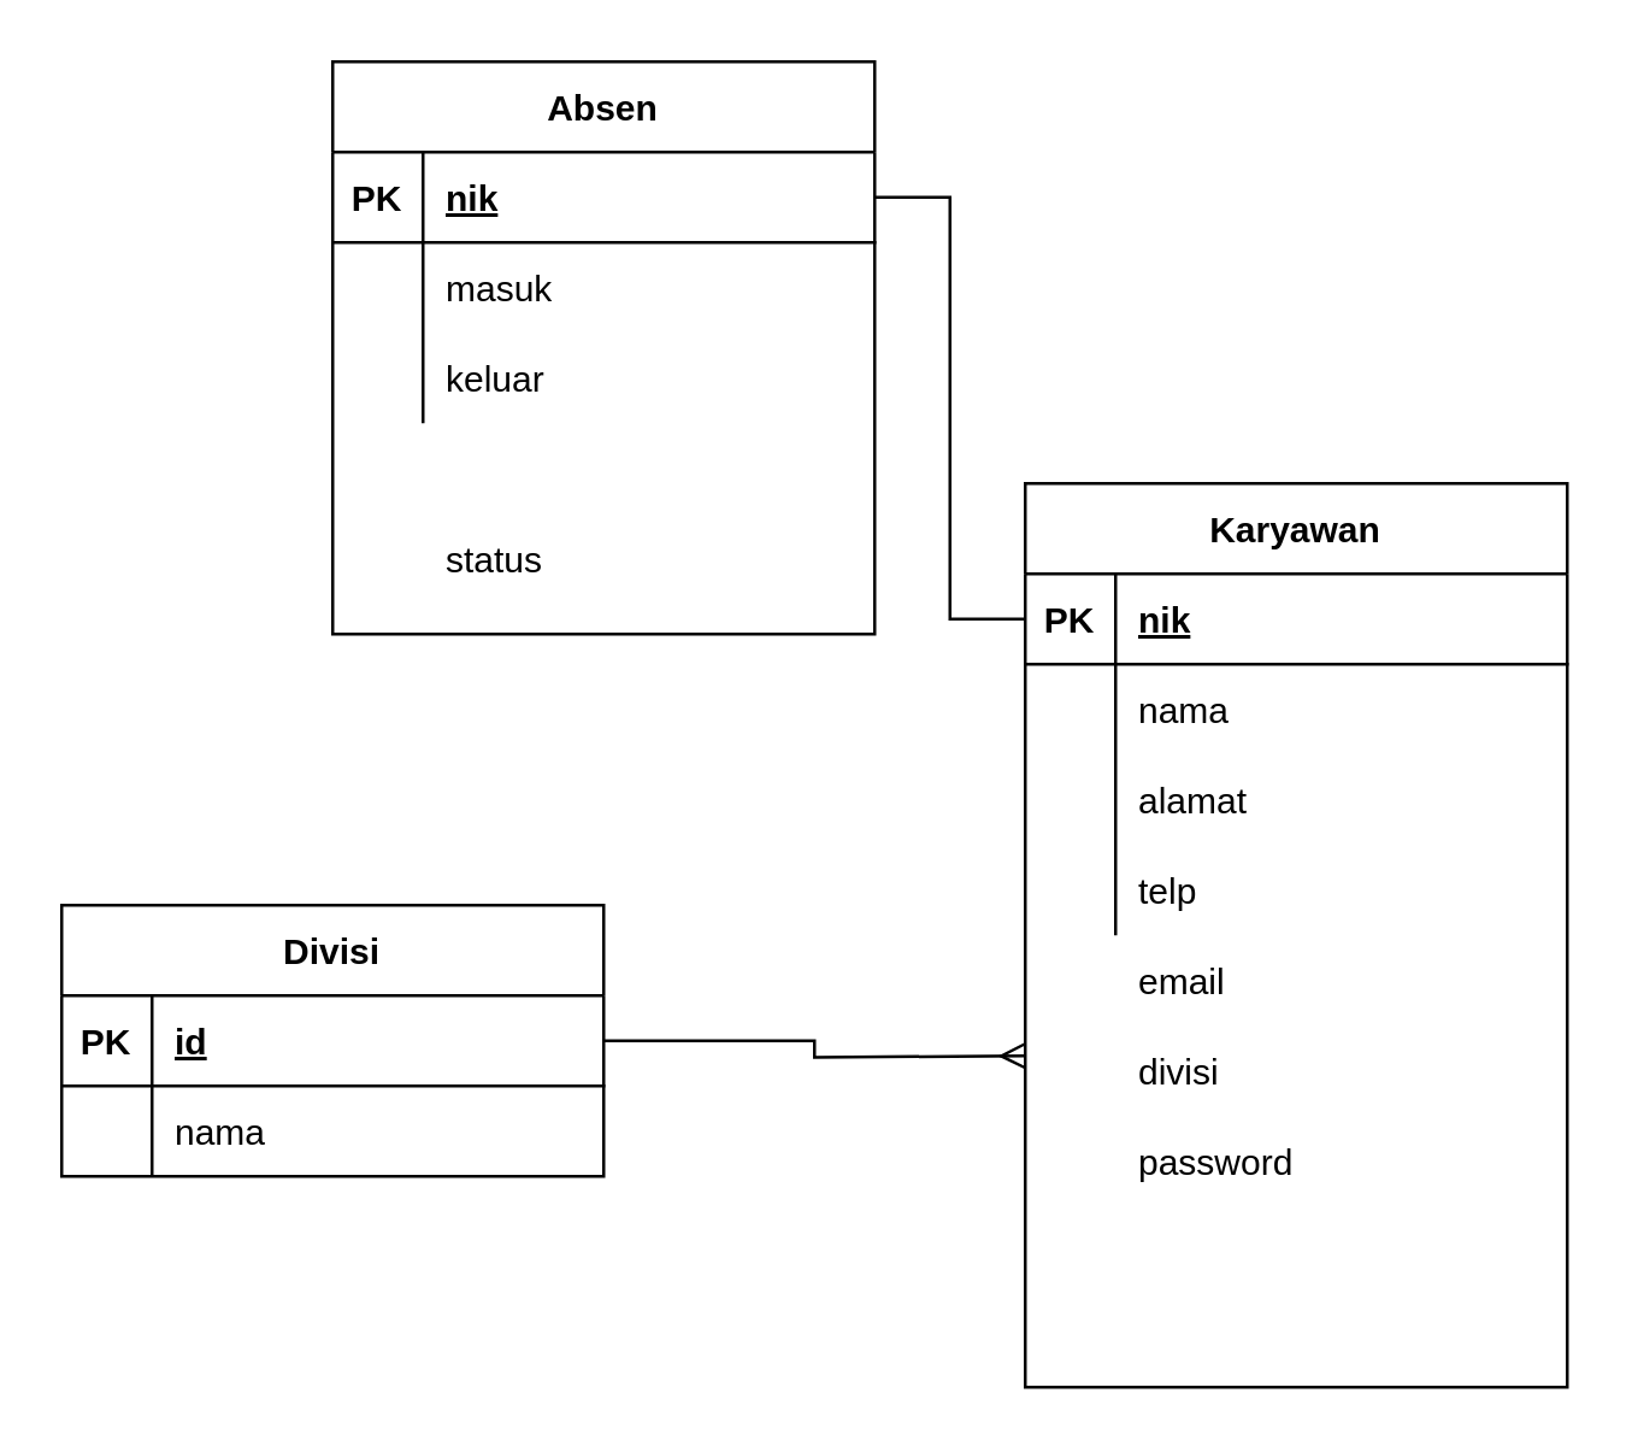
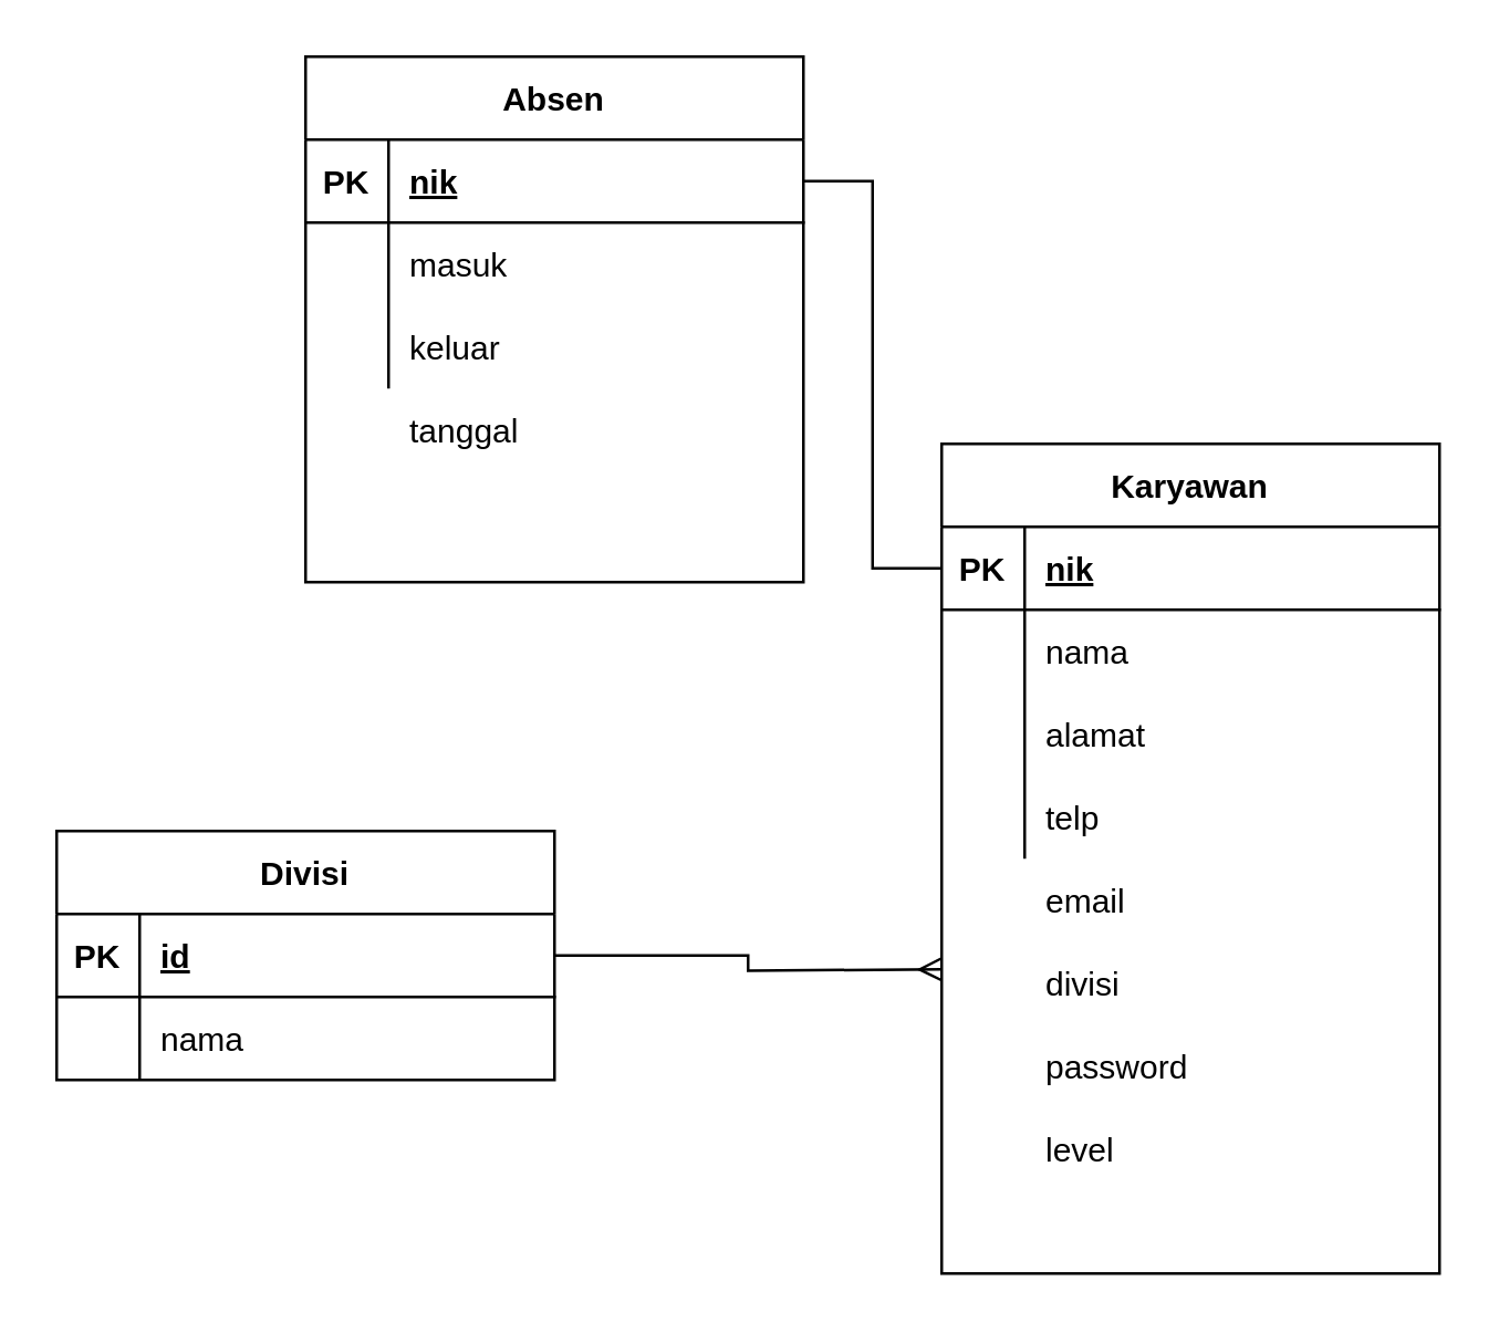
+ <mxCell id="24" value="tanggal" style="shape=partialRectangle;connectable=0;fillColor=none;top=0;left=0;bottom=0;right=0;align=left;spacingLeft=6;overflow=hidden;" parent="22" vertex="1"><mxGeometry x="30" width="150" height="30" as="geometry" /></mxCell>
- <mxCell id="41" value="status" style="shape=partialRectangle;connectable=0;fillColor=none;top=0;left=0;bottom=0;right=0;align=left;spacingLeft=6;overflow=hidden;" vertex="1" parent="39"><mxGeometry x="30" width="150" height="30" as="geometry" /></mxCell>
+ <mxCell id="51" value="level" style="shape=partialRectangle;connectable=0;fillColor=none;top=0;left=0;bottom=0;right=0;align=left;spacingLeft=6;overflow=hidden;" vertex="1" parent="49"><mxGeometry x="30" width="150" height="30" as="geometry" /></mxCell>
